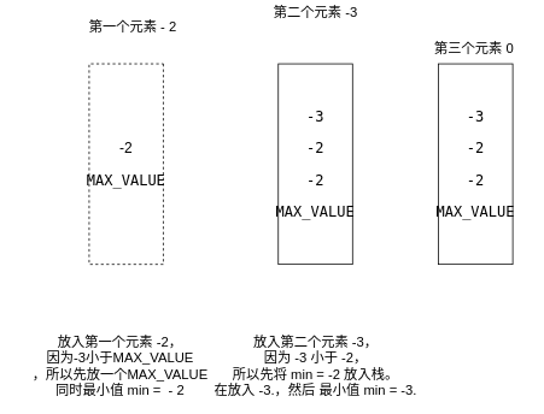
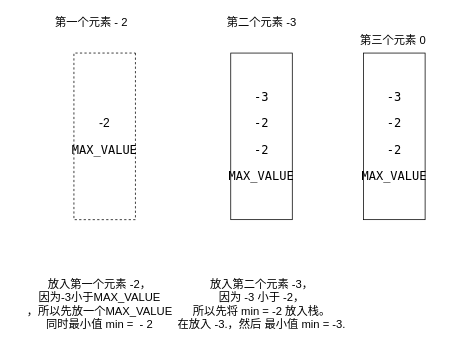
- <mxCell id="5" value="&lt;font style=&quot;font-size: 15px&quot;&gt;第二个元素 -3&lt;/font&gt;" style="text;html=1;resizable=0;autosize=1;align=center;verticalAlign=middle;points=[];fillColor=none;strokeColor=none;rounded=0;" vertex="1" parent="1"><mxGeometry x="292" y="5" width="112" height="16" as="geometry" /></mxCell>
+ <mxCell id="5" value="&lt;font style=&quot;font-size: 15px&quot;&gt;第二个元素 -3&lt;/font&gt;" style="text;html=1;resizable=0;autosize=1;align=center;verticalAlign=middle;points=[];fillColor=none;strokeColor=none;rounded=0;" vertex="1" parent="1"><mxGeometry x="292" y="20" width="112" height="16" as="geometry" /></mxCell>
- <mxCell id="6" value="&lt;font style=&quot;font-size: 15px&quot;&gt;第一个元素 - 2&lt;/font&gt;" style="text;html=1;resizable=0;autosize=1;align=center;verticalAlign=middle;points=[];fillColor=none;strokeColor=none;rounded=0;" vertex="1" parent="1"><mxGeometry x="82" y="20" width="128" height="16" as="geometry" /></mxCell>
+ <mxCell id="6" value="&lt;font style=&quot;font-size: 15px&quot;&gt;第一个元素 - 2&lt;/font&gt;" style="text;html=1;resizable=0;autosize=1;align=center;verticalAlign=middle;points=[];fillColor=none;strokeColor=none;rounded=0;" vertex="1" parent="1"><mxGeometry x="57" y="20" width="128" height="16" as="geometry" /></mxCell>
